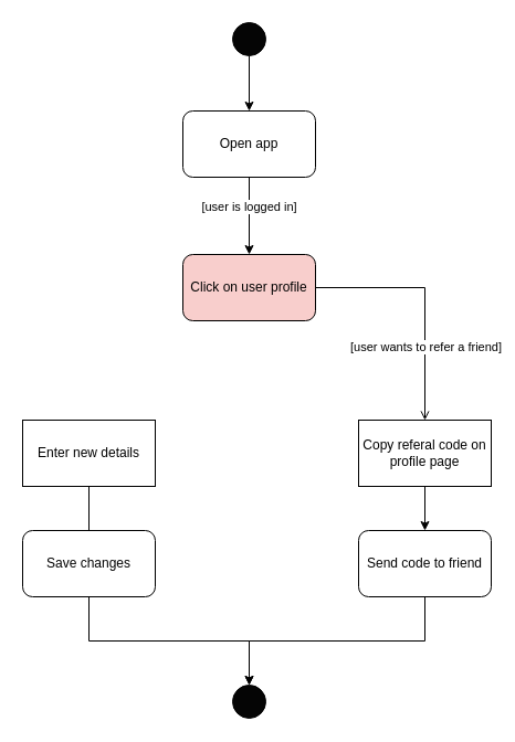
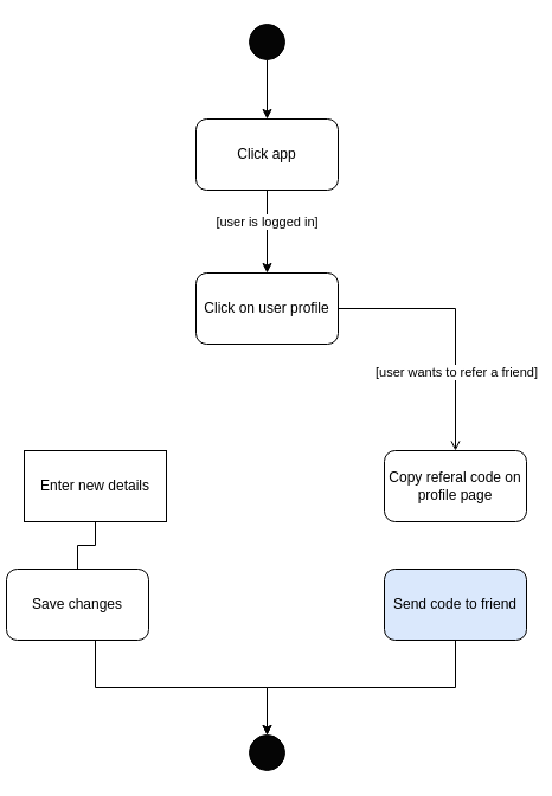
- <mxCell id="6" value="Open app" style="rounded=1;whiteSpace=wrap;html=1;fillColor=#FFFFFF;" parent="1" vertex="1"><mxGeometry x="165" y="100" width="120" height="60" as="geometry" /></mxCell>
+ <mxCell id="6" value="Click app" style="rounded=1;whiteSpace=wrap;html=1;fillColor=#FFFFFF;" parent="1" vertex="1"><mxGeometry x="165" y="100" width="120" height="60" as="geometry" /></mxCell>
- <mxCell id="9" value="Click on user profile" style="rounded=1;whiteSpace=wrap;html=1;fillColor=#f8cecc;" parent="1" vertex="1"><mxGeometry x="165" y="230" width="120" height="60" as="geometry" /></mxCell>
+ <mxCell id="9" value="Click on user profile" style="rounded=1;whiteSpace=wrap;html=1;fillColor=#FFFFFF;" parent="1" vertex="1"><mxGeometry x="165" y="230" width="120" height="60" as="geometry" /></mxCell>
- <mxCell id="15" value="Copy referal code on profile page" style="whiteSpace=wrap;html=1;fillColor=#FFFFFF;rounded=0;" parent="1" vertex="1"><mxGeometry x="324" y="380" width="120" height="60" as="geometry" /></mxCell>
+ <mxCell id="15" value="Copy referal code on profile page" style="rounded=1;whiteSpace=wrap;html=1;fillColor=#FFFFFF;" parent="1" vertex="1"><mxGeometry x="324" y="380" width="120" height="60" as="geometry" /></mxCell>
- <mxCell id="14" value="" style="edgeStyle=orthogonalEdgeStyle;rounded=0;orthogonalLoop=1;jettySize=auto;html=1;" parent="1" source="15" target="17" edge="1"><mxGeometry relative="1" as="geometry" /></mxCell>
- <mxCell id="13" value="Save changes" style="rounded=1;whiteSpace=wrap;html=1;fillColor=#FFFFFF;" parent="1" vertex="1"><mxGeometry x="20" y="480" width="120" height="60" as="geometry" /></mxCell>
+ <mxCell id="13" value="Save changes" style="rounded=1;whiteSpace=wrap;html=1;fillColor=#FFFFFF;" parent="1" vertex="1"><mxGeometry x="5" y="480" width="120" height="60" as="geometry" /></mxCell>
- <mxCell id="17" value="Send code to friend" style="rounded=1;whiteSpace=wrap;html=1;fillColor=#FFFFFF;" parent="1" vertex="1"><mxGeometry x="324" y="480" width="120" height="60" as="geometry" /></mxCell>
+ <mxCell id="17" value="Send code to friend" style="rounded=1;whiteSpace=wrap;html=1;fillColor=#dae8fc;" parent="1" vertex="1"><mxGeometry x="324" y="480" width="120" height="60" as="geometry" /></mxCell>
